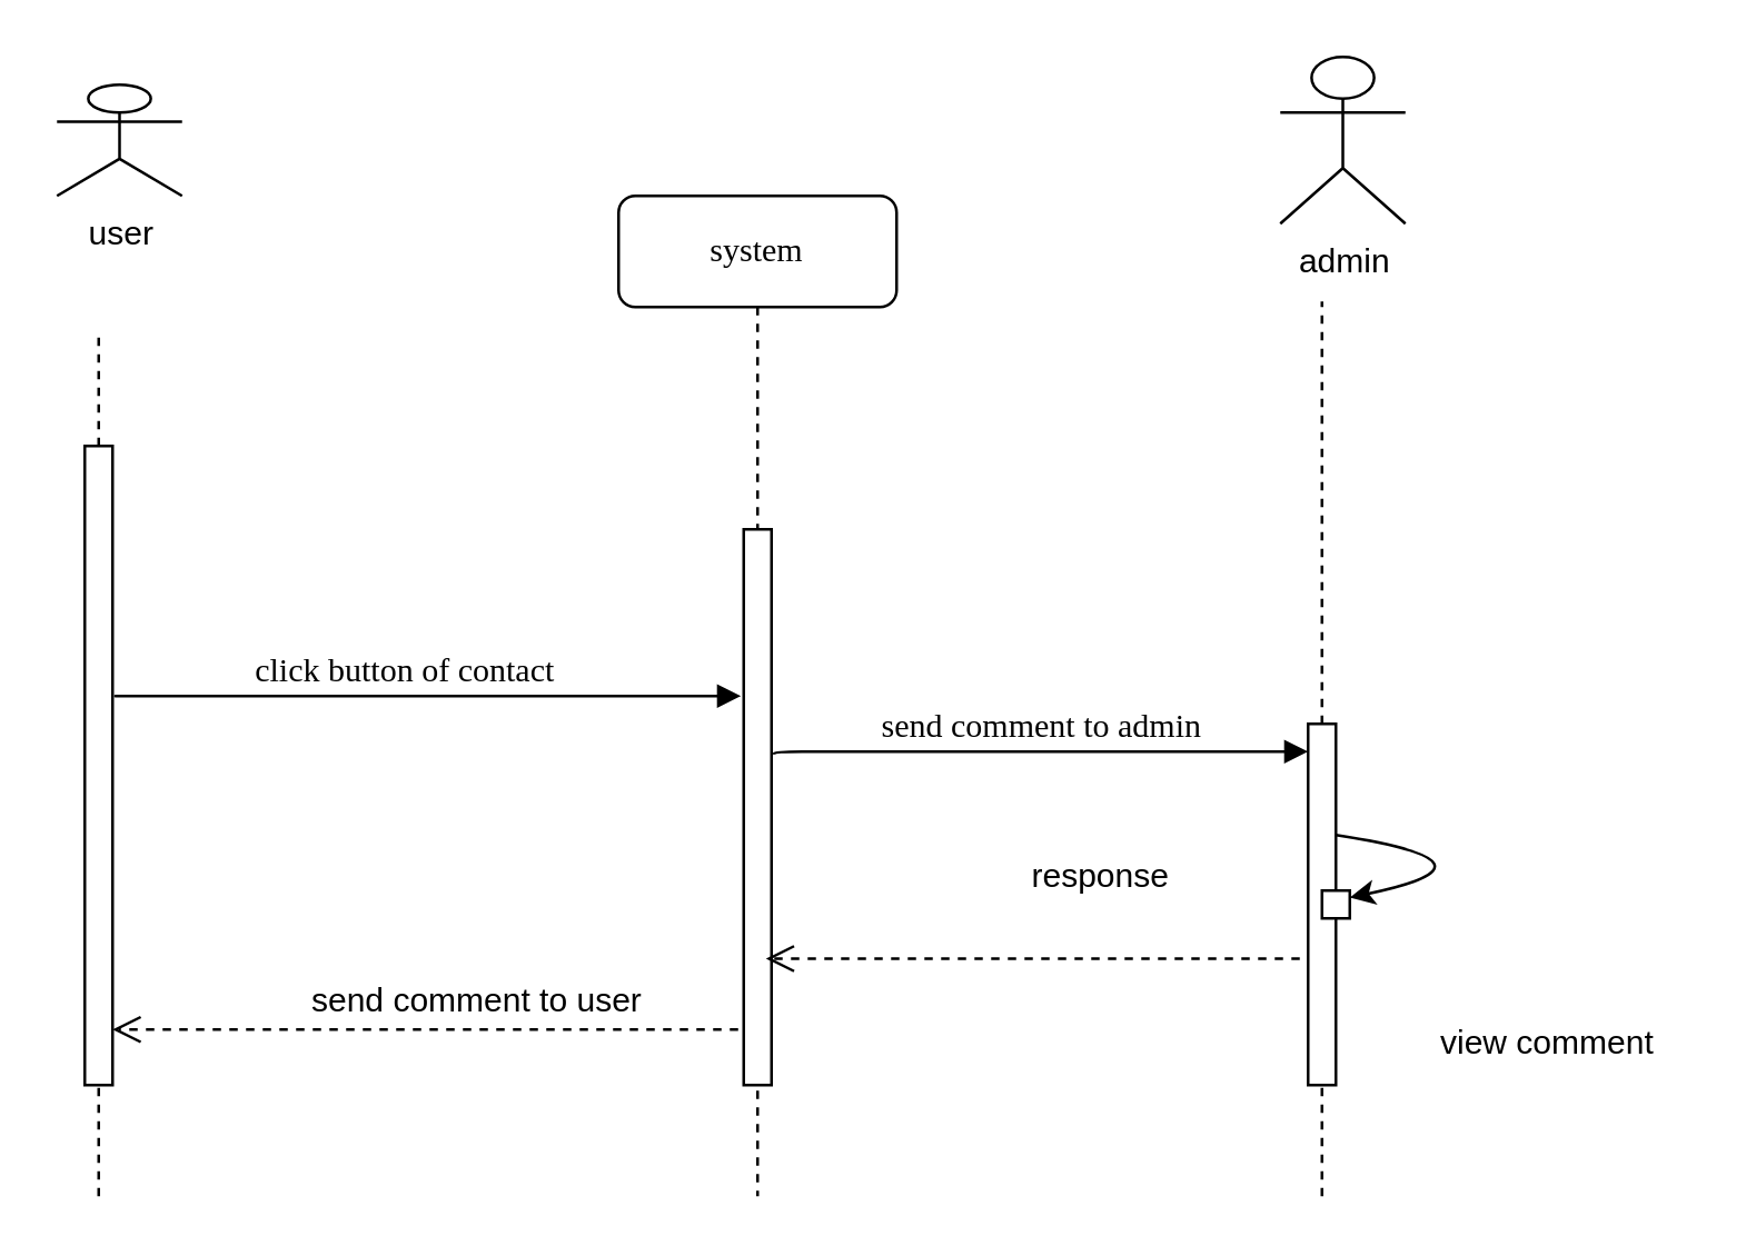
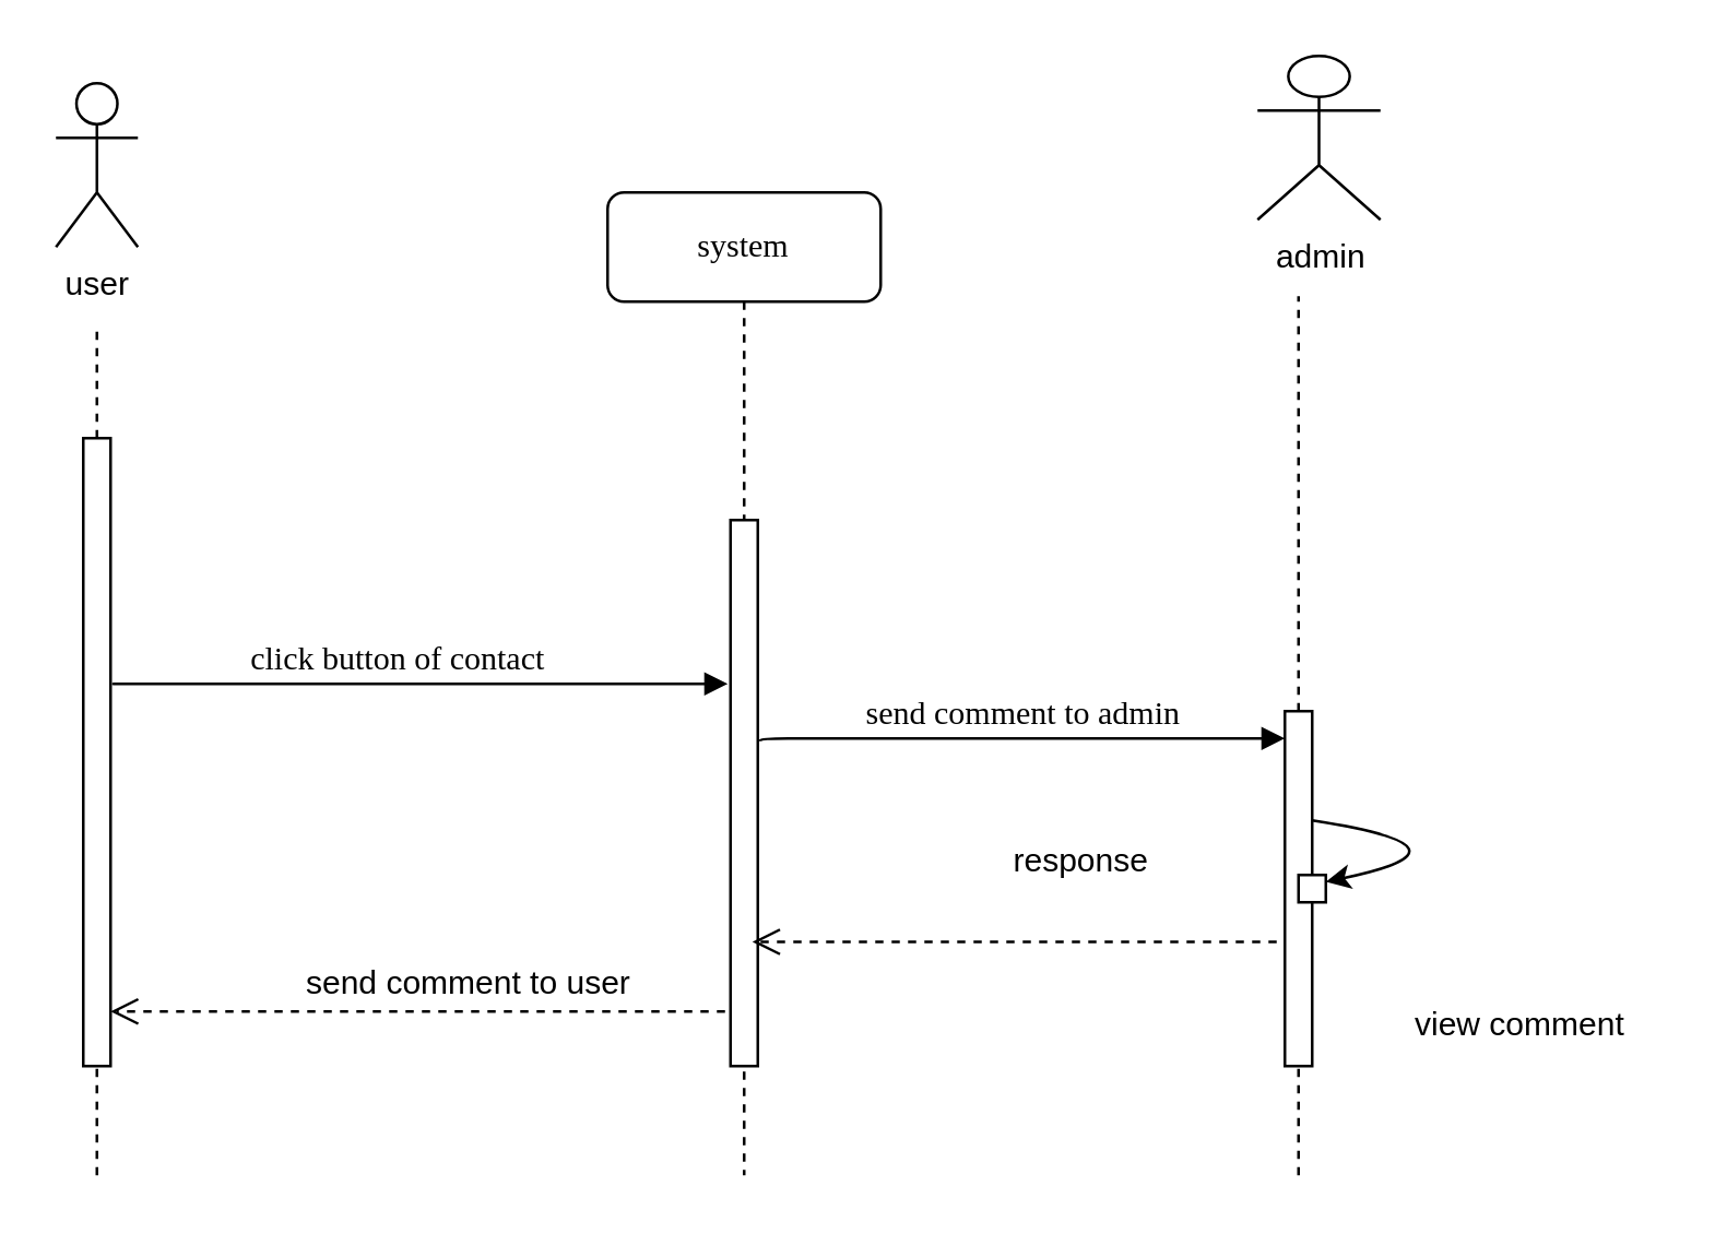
- <mxCell id="5" value="user" style="shape=umlActor;verticalLabelPosition=bottom;labelBackgroundColor=#ffffff;verticalAlign=top;html=1;outlineConnect=0;" parent="1" vertex="1"><mxGeometry x="20" y="30" width="45" height="40" as="geometry" /></mxCell>
+ <mxCell id="5" value="user" style="shape=umlActor;verticalLabelPosition=bottom;labelBackgroundColor=#ffffff;verticalAlign=top;html=1;outlineConnect=0;" parent="1" vertex="1"><mxGeometry x="20" y="30" width="30" height="60" as="geometry" /></mxCell>
